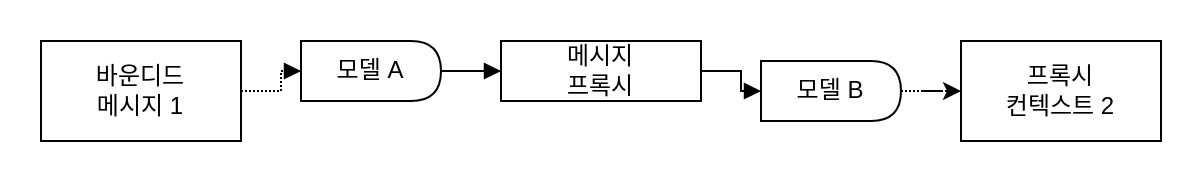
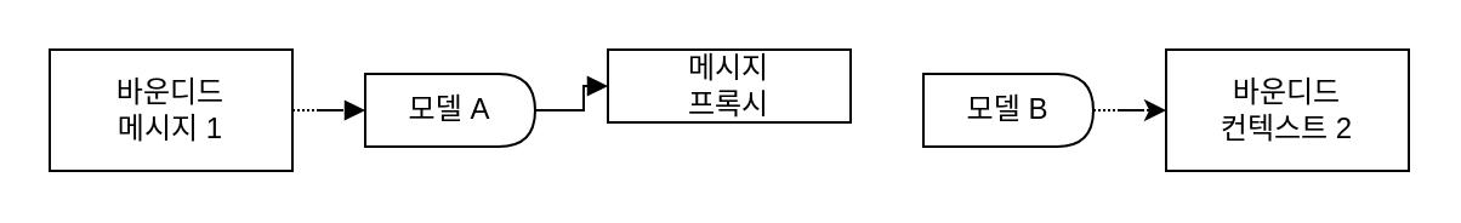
- <mxCell id="8" value="모델 A" style="shape=delay;whiteSpace=wrap;html=1;" vertex="1" parent="1"><mxGeometry x="150" y="20" width="70" height="30" as="geometry" /></mxCell>
+ <mxCell id="8" value="모델 A" style="shape=delay;whiteSpace=wrap;html=1;" vertex="1" parent="1"><mxGeometry x="150" y="30" width="70" height="30" as="geometry" /></mxCell>
- <mxCell id="5" style="edgeStyle=orthogonalEdgeStyle;rounded=0;orthogonalLoop=1;jettySize=auto;html=1;entryX=0;entryY=0.5;entryDx=0;entryDy=0;endArrow=block;endFill=1;" edge="1" parent="1" source="6" target="10"><mxGeometry relative="1" as="geometry" /></mxCell>
- <mxCell id="4" value="프록시&lt;div&gt;컨텍스트 2&lt;/div&gt;" style="rounded=0;whiteSpace=wrap;html=1;" vertex="1" parent="1"><mxGeometry x="480" y="20" width="100" height="50" as="geometry" /></mxCell>
+ <mxCell id="4" value="바운디드&lt;div&gt;컨텍스트 2&lt;/div&gt;" style="rounded=0;whiteSpace=wrap;html=1;" vertex="1" parent="1"><mxGeometry x="480" y="20" width="100" height="50" as="geometry" /></mxCell>
